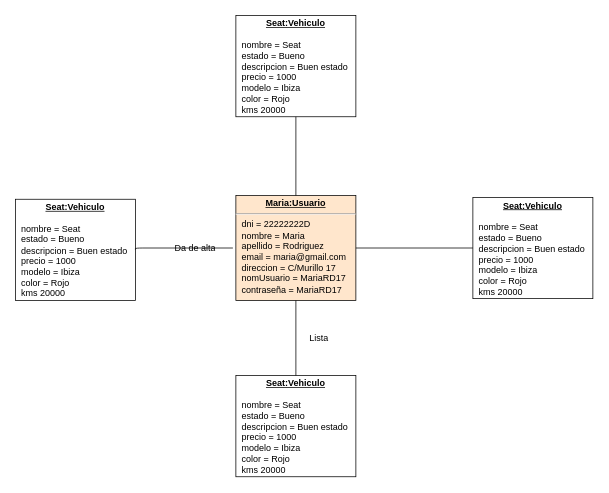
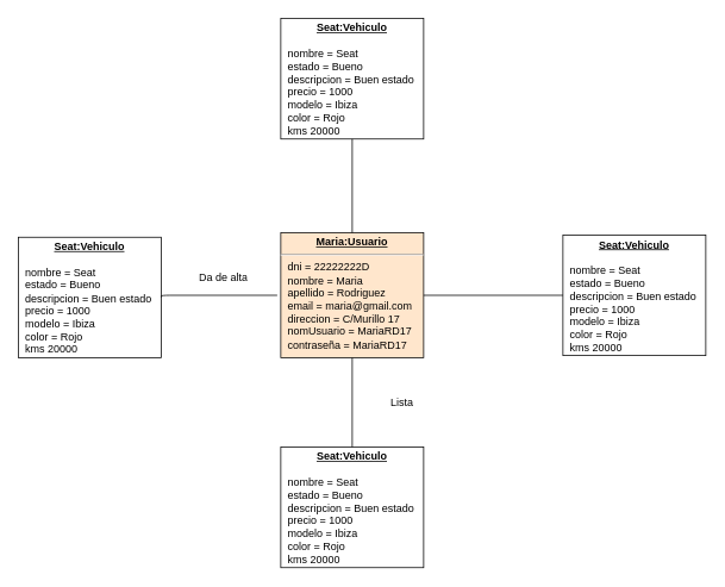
- <mxCell id="5" value="Da de alta" style="text;html=1;strokeColor=none;fillColor=none;align=center;verticalAlign=middle;whiteSpace=wrap;overflow=hidden;" vertex="1" parent="1"><mxGeometry x="220" y="320" width="80" height="20" as="geometry" /></mxCell>
+ <mxCell id="5" value="Da de alta" style="text;html=1;strokeColor=none;fillColor=none;align=center;verticalAlign=middle;whiteSpace=wrap;overflow=hidden;" vertex="1" parent="1"><mxGeometry x="210" y="300" width="80" height="20" as="geometry" /></mxCell>
- <mxCell id="12" value="Lista" style="text;html=1;strokeColor=none;fillColor=none;align=center;verticalAlign=middle;whiteSpace=wrap;overflow=hidden;" vertex="1" parent="1"><mxGeometry x="385" y="440" width="80" height="20" as="geometry" /></mxCell>
+ <mxCell id="12" value="Lista" style="text;html=1;strokeColor=none;fillColor=none;align=center;verticalAlign=middle;whiteSpace=wrap;overflow=hidden;" vertex="1" parent="1"><mxGeometry x="410" y="440" width="80" height="20" as="geometry" /></mxCell>
